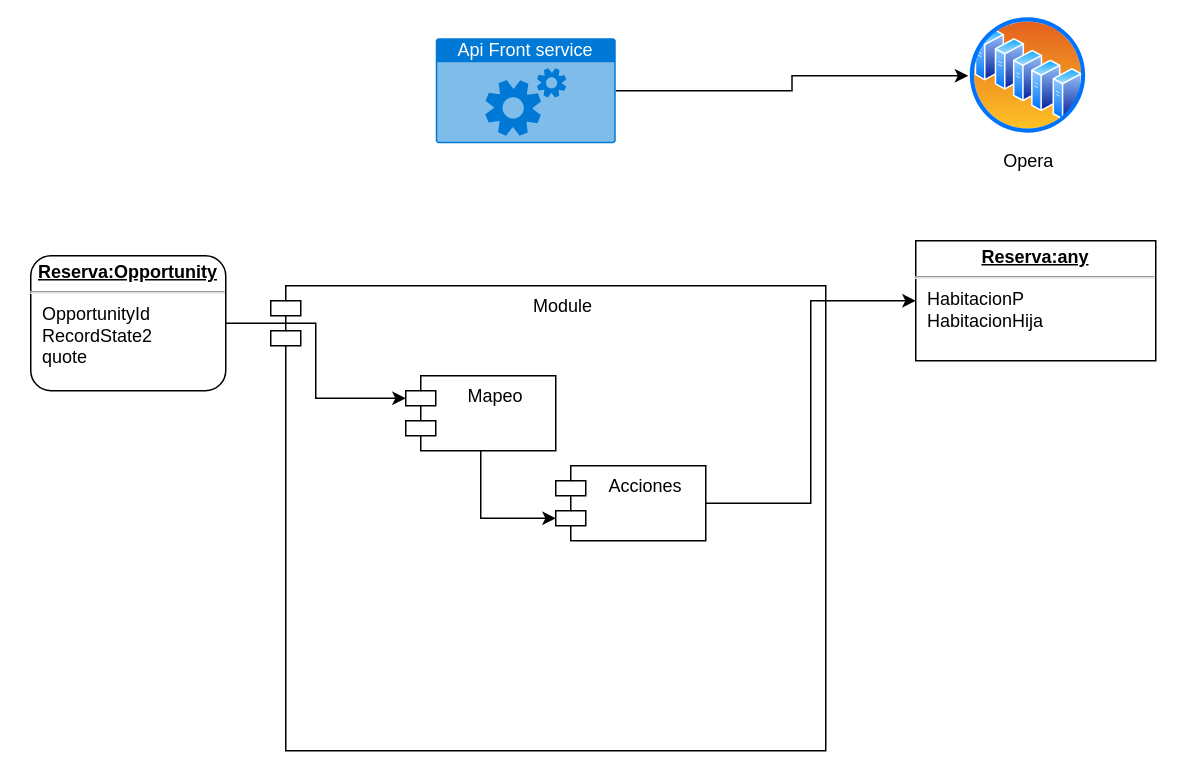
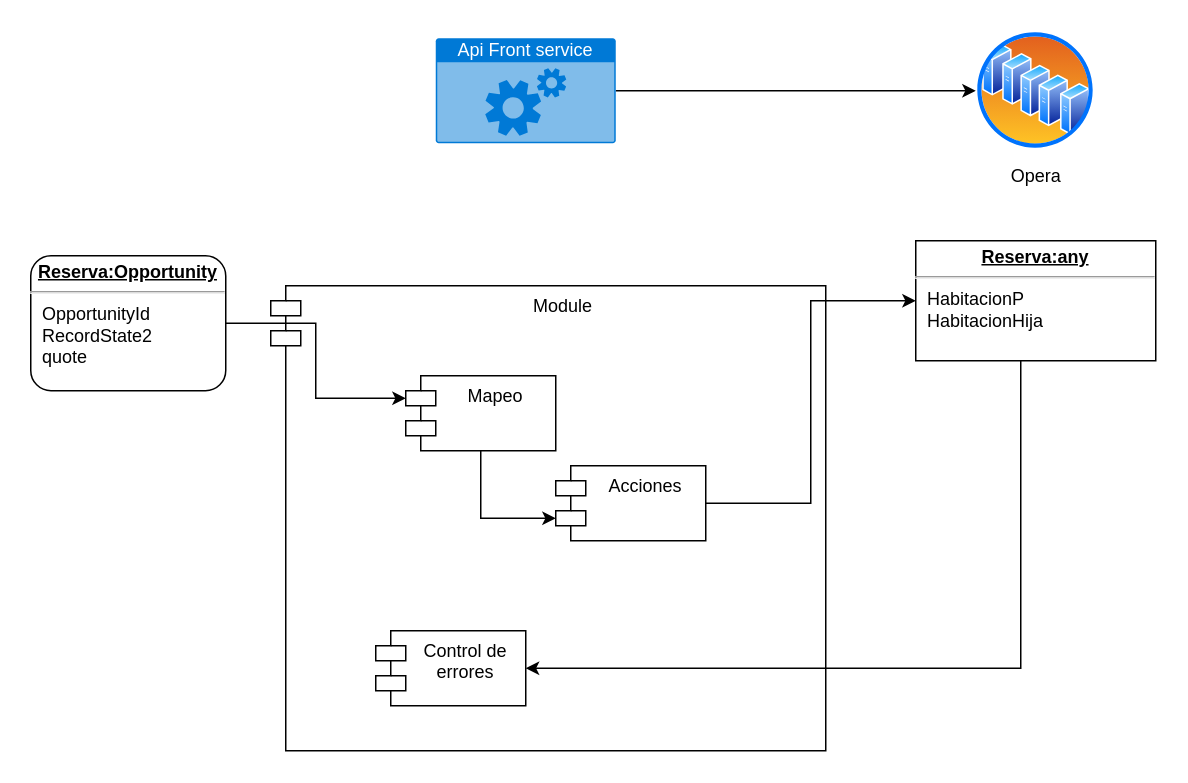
- <mxCell id="2" value="Opera" style="image;aspect=fixed;perimeter=ellipsePerimeter;html=1;align=center;shadow=0;dashed=0;spacingTop=3;image=img/lib/active_directory/server_farm.svg;" vertex="1" parent="1"><mxGeometry x="645" y="10" width="80" height="80" as="geometry" /></mxCell>
+ <mxCell id="2" value="Opera" style="image;aspect=fixed;perimeter=ellipsePerimeter;html=1;align=center;shadow=0;dashed=0;spacingTop=3;image=img/lib/active_directory/server_farm.svg;" vertex="1" parent="1"><mxGeometry x="650" y="20" width="80" height="80" as="geometry" /></mxCell>
+ <mxCell id="12" value="Control de errores" style="shape=module;align=left;spacingLeft=20;align=center;verticalAlign=top;whiteSpace=wrap;html=1;" vertex="1" parent="1"><mxGeometry x="250" y="420" width="100" height="50" as="geometry" /></mxCell>
+ <mxCell id="14" style="edgeStyle=orthogonalEdgeStyle;rounded=0;orthogonalLoop=1;jettySize=auto;html=1;entryX=1;entryY=0.5;entryDx=0;entryDy=0;" edge="1" parent="1" source="6" target="12"><mxGeometry relative="1" as="geometry"><Array as="points"><mxPoint x="680" y="445" /></Array></mxGeometry></mxCell>
